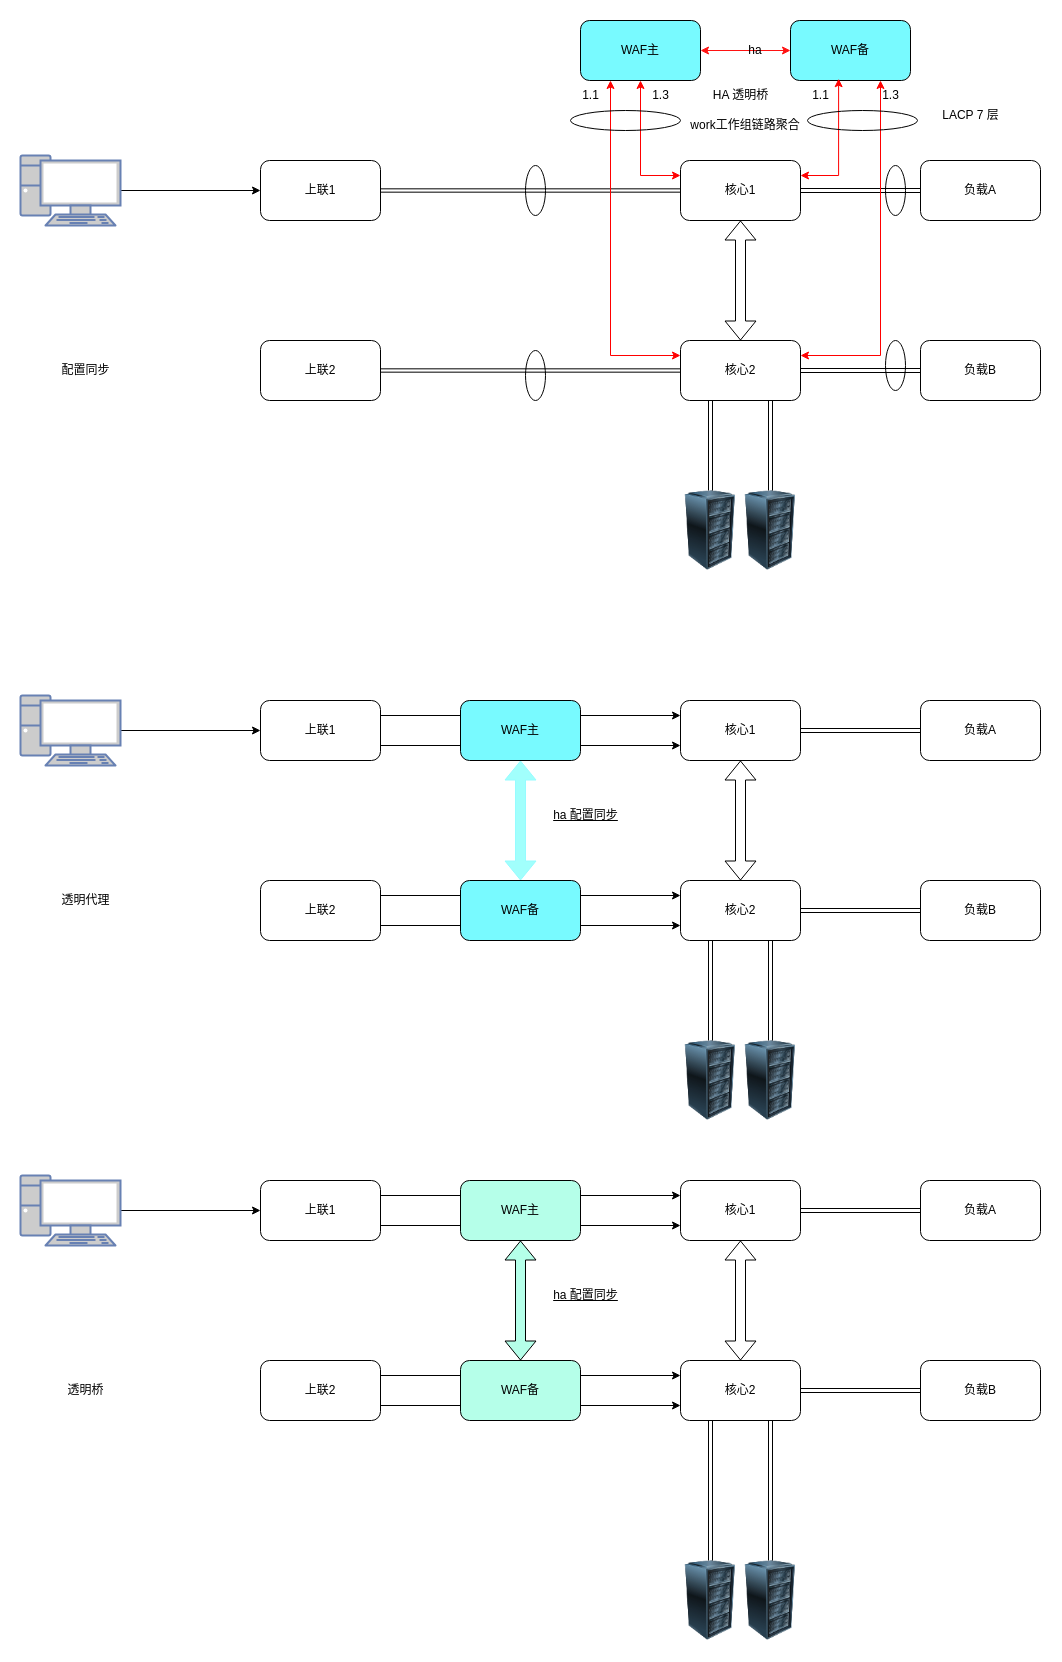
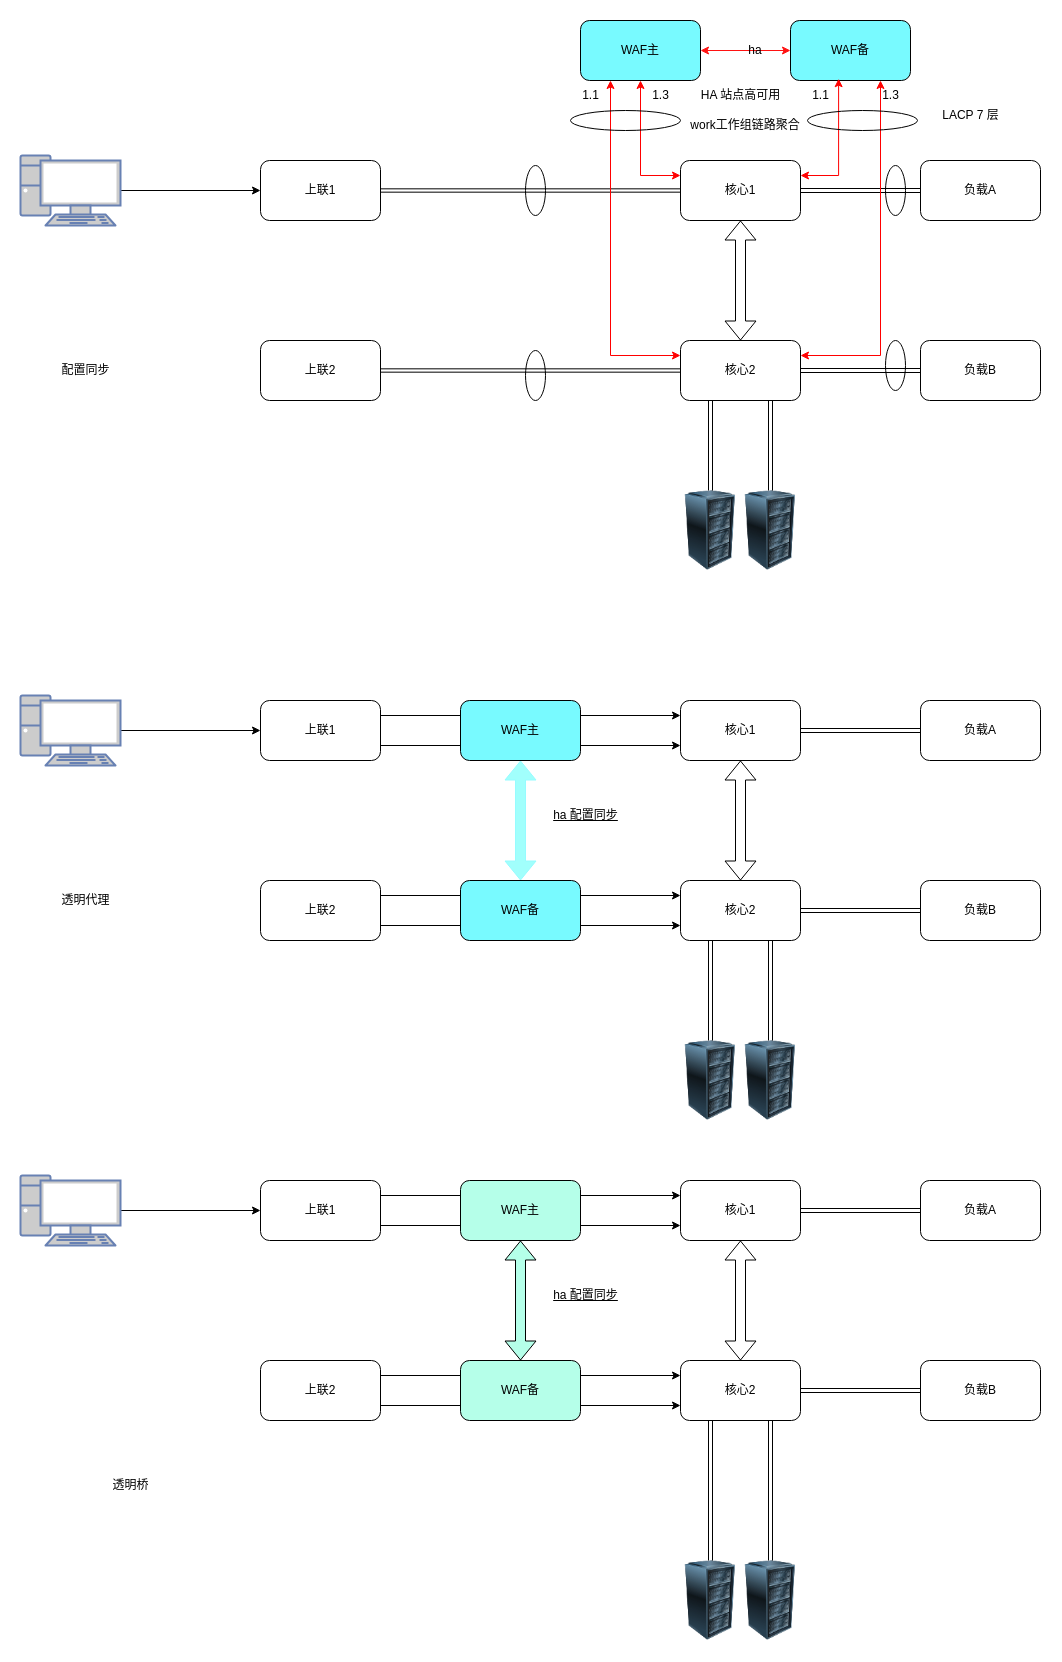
- <mxCell id="80" value="HA 透明桥" style="text;html=1;align=center;verticalAlign=middle;resizable=0;points=[];autosize=1;strokeColor=none;fillColor=none;" vertex="1" parent="1"><mxGeometry x="690" y="80" width="100" height="30" as="geometry" /></mxCell>
+ <mxCell id="80" value="HA 站点高可用" style="text;html=1;align=center;verticalAlign=middle;resizable=0;points=[];autosize=1;strokeColor=none;fillColor=none;" vertex="1" parent="1"><mxGeometry x="690" y="80" width="100" height="30" as="geometry" /></mxCell>
- <mxCell id="34" value="透明桥" style="text;html=1;align=center;verticalAlign=middle;resizable=0;points=[];autosize=1;strokeColor=none;fillColor=none;" parent="1" vertex="1"><mxGeometry x="55" y="1375" width="60" height="30" as="geometry" /></mxCell>
+ <mxCell id="34" value="透明桥" style="text;html=1;align=center;verticalAlign=middle;resizable=0;points=[];autosize=1;strokeColor=none;fillColor=none;" parent="1" vertex="1"><mxGeometry x="100" y="1470" width="60" height="30" as="geometry" /></mxCell>
